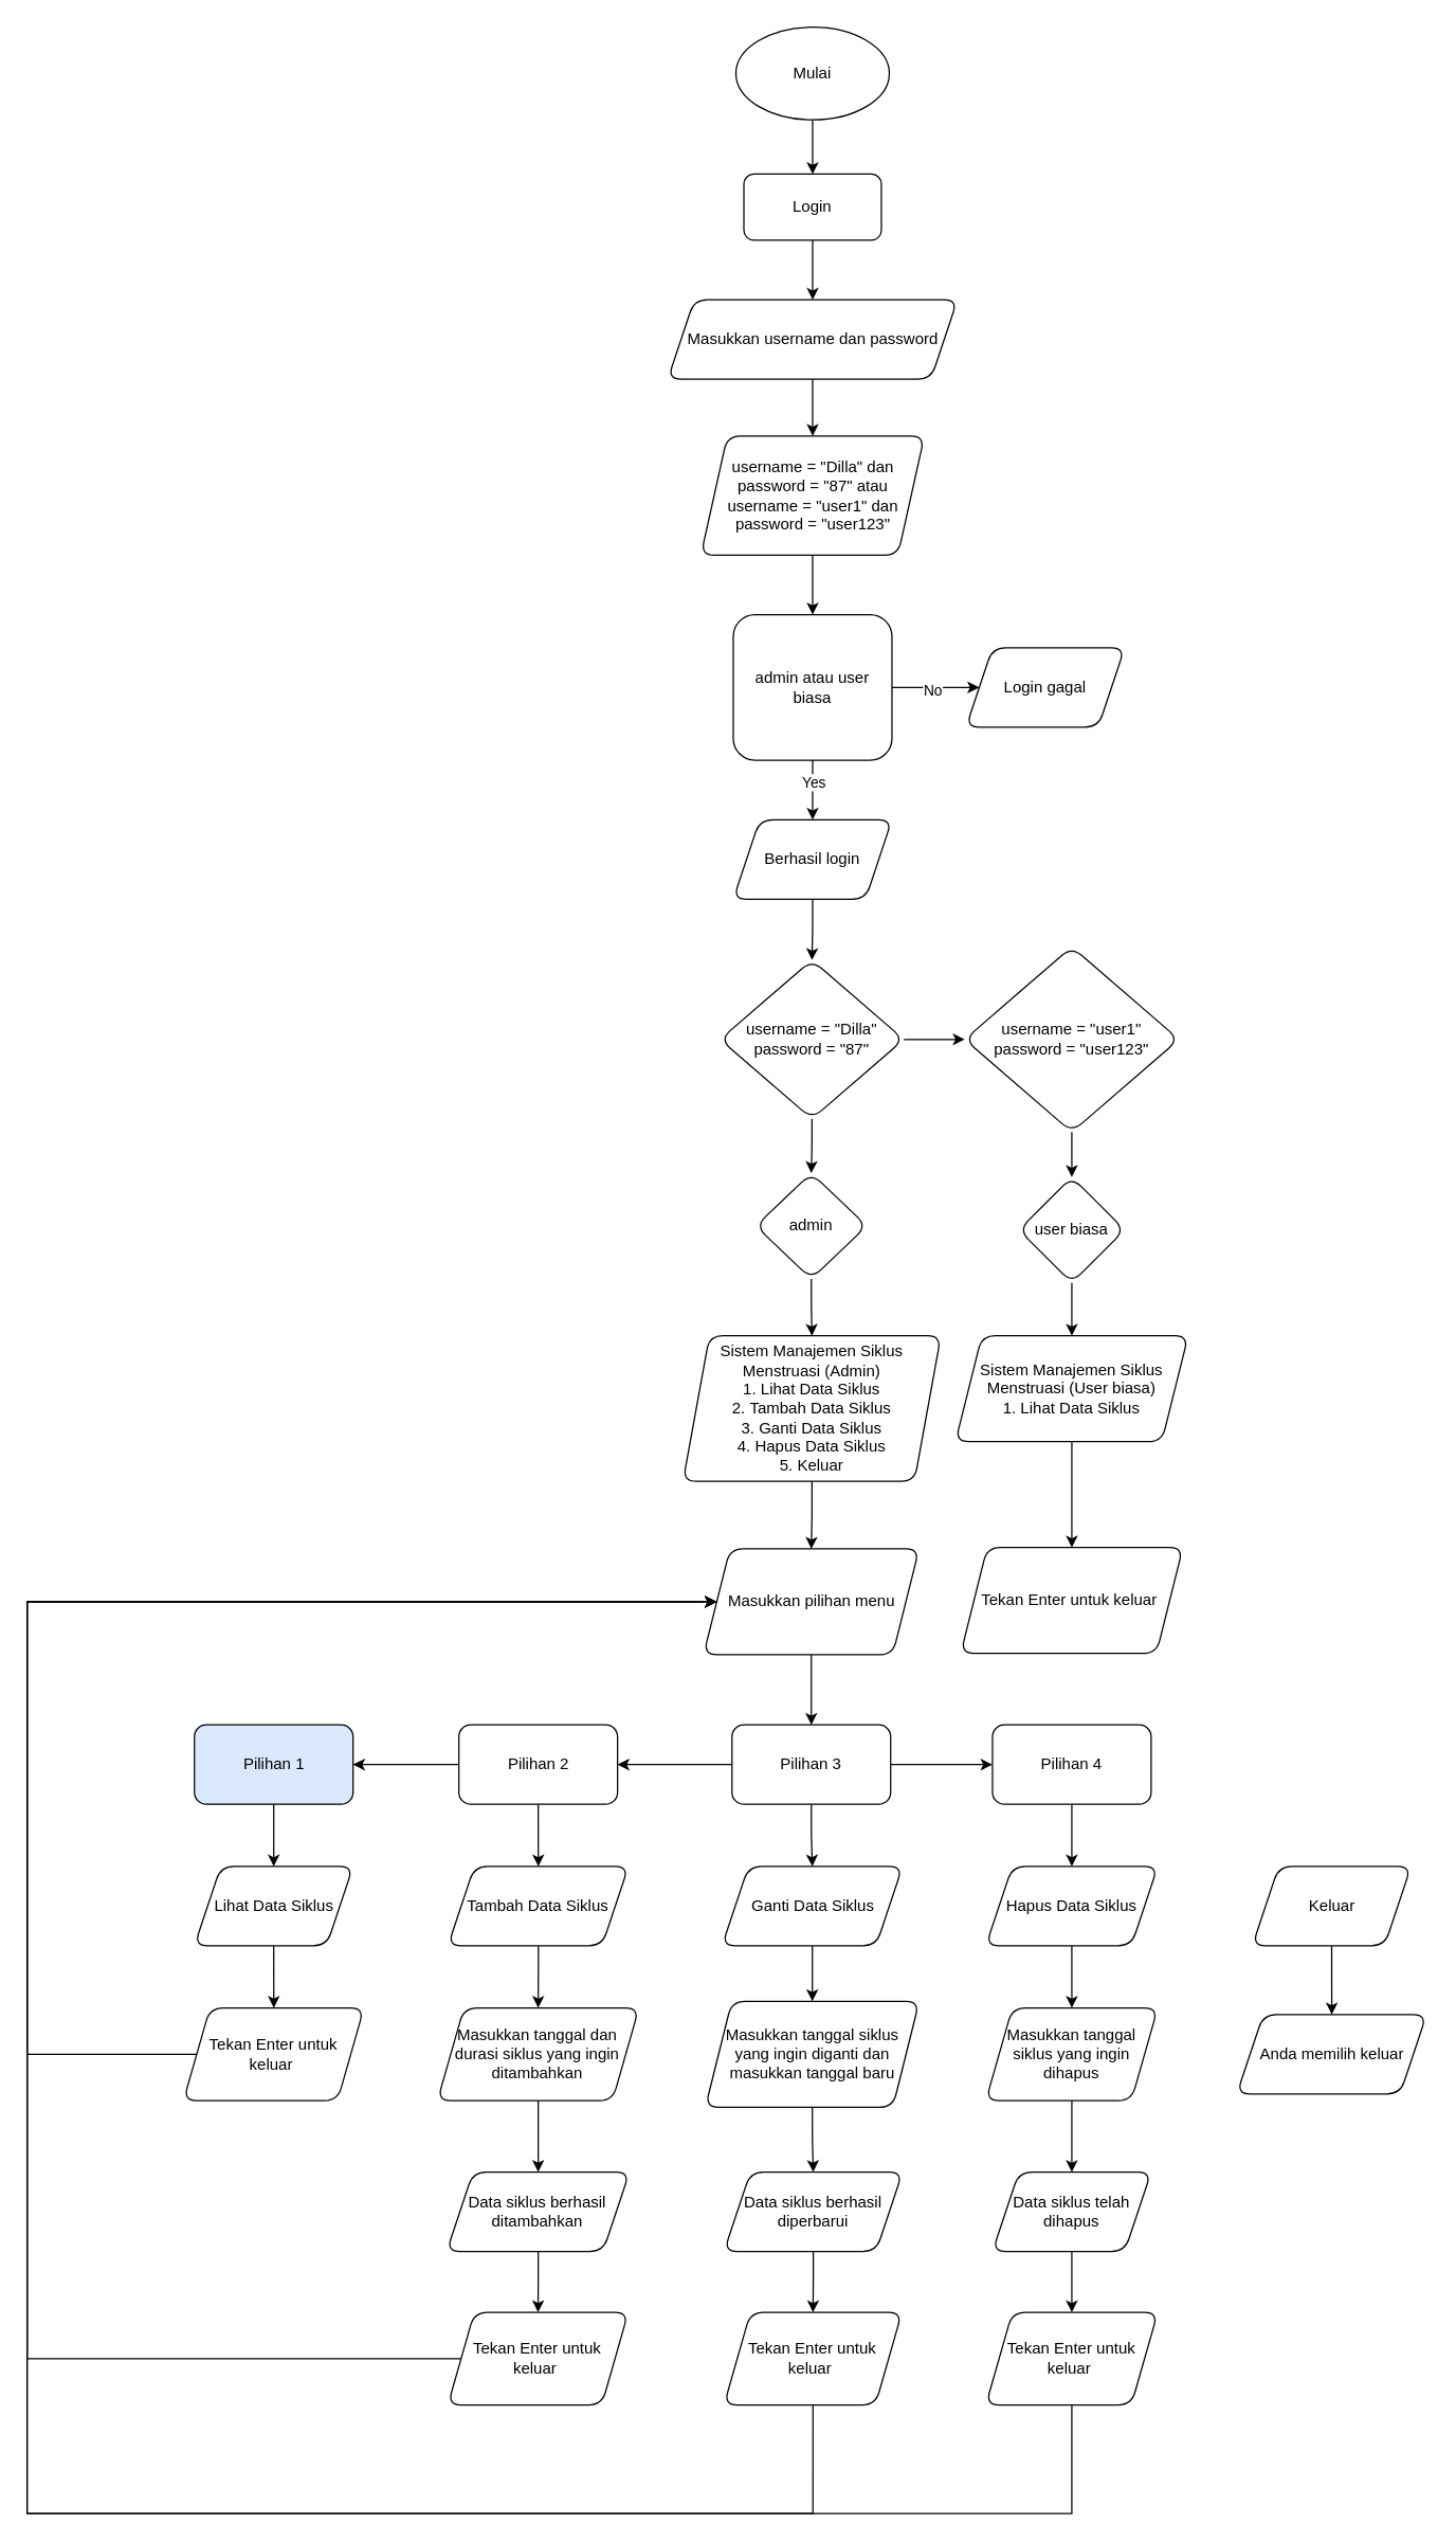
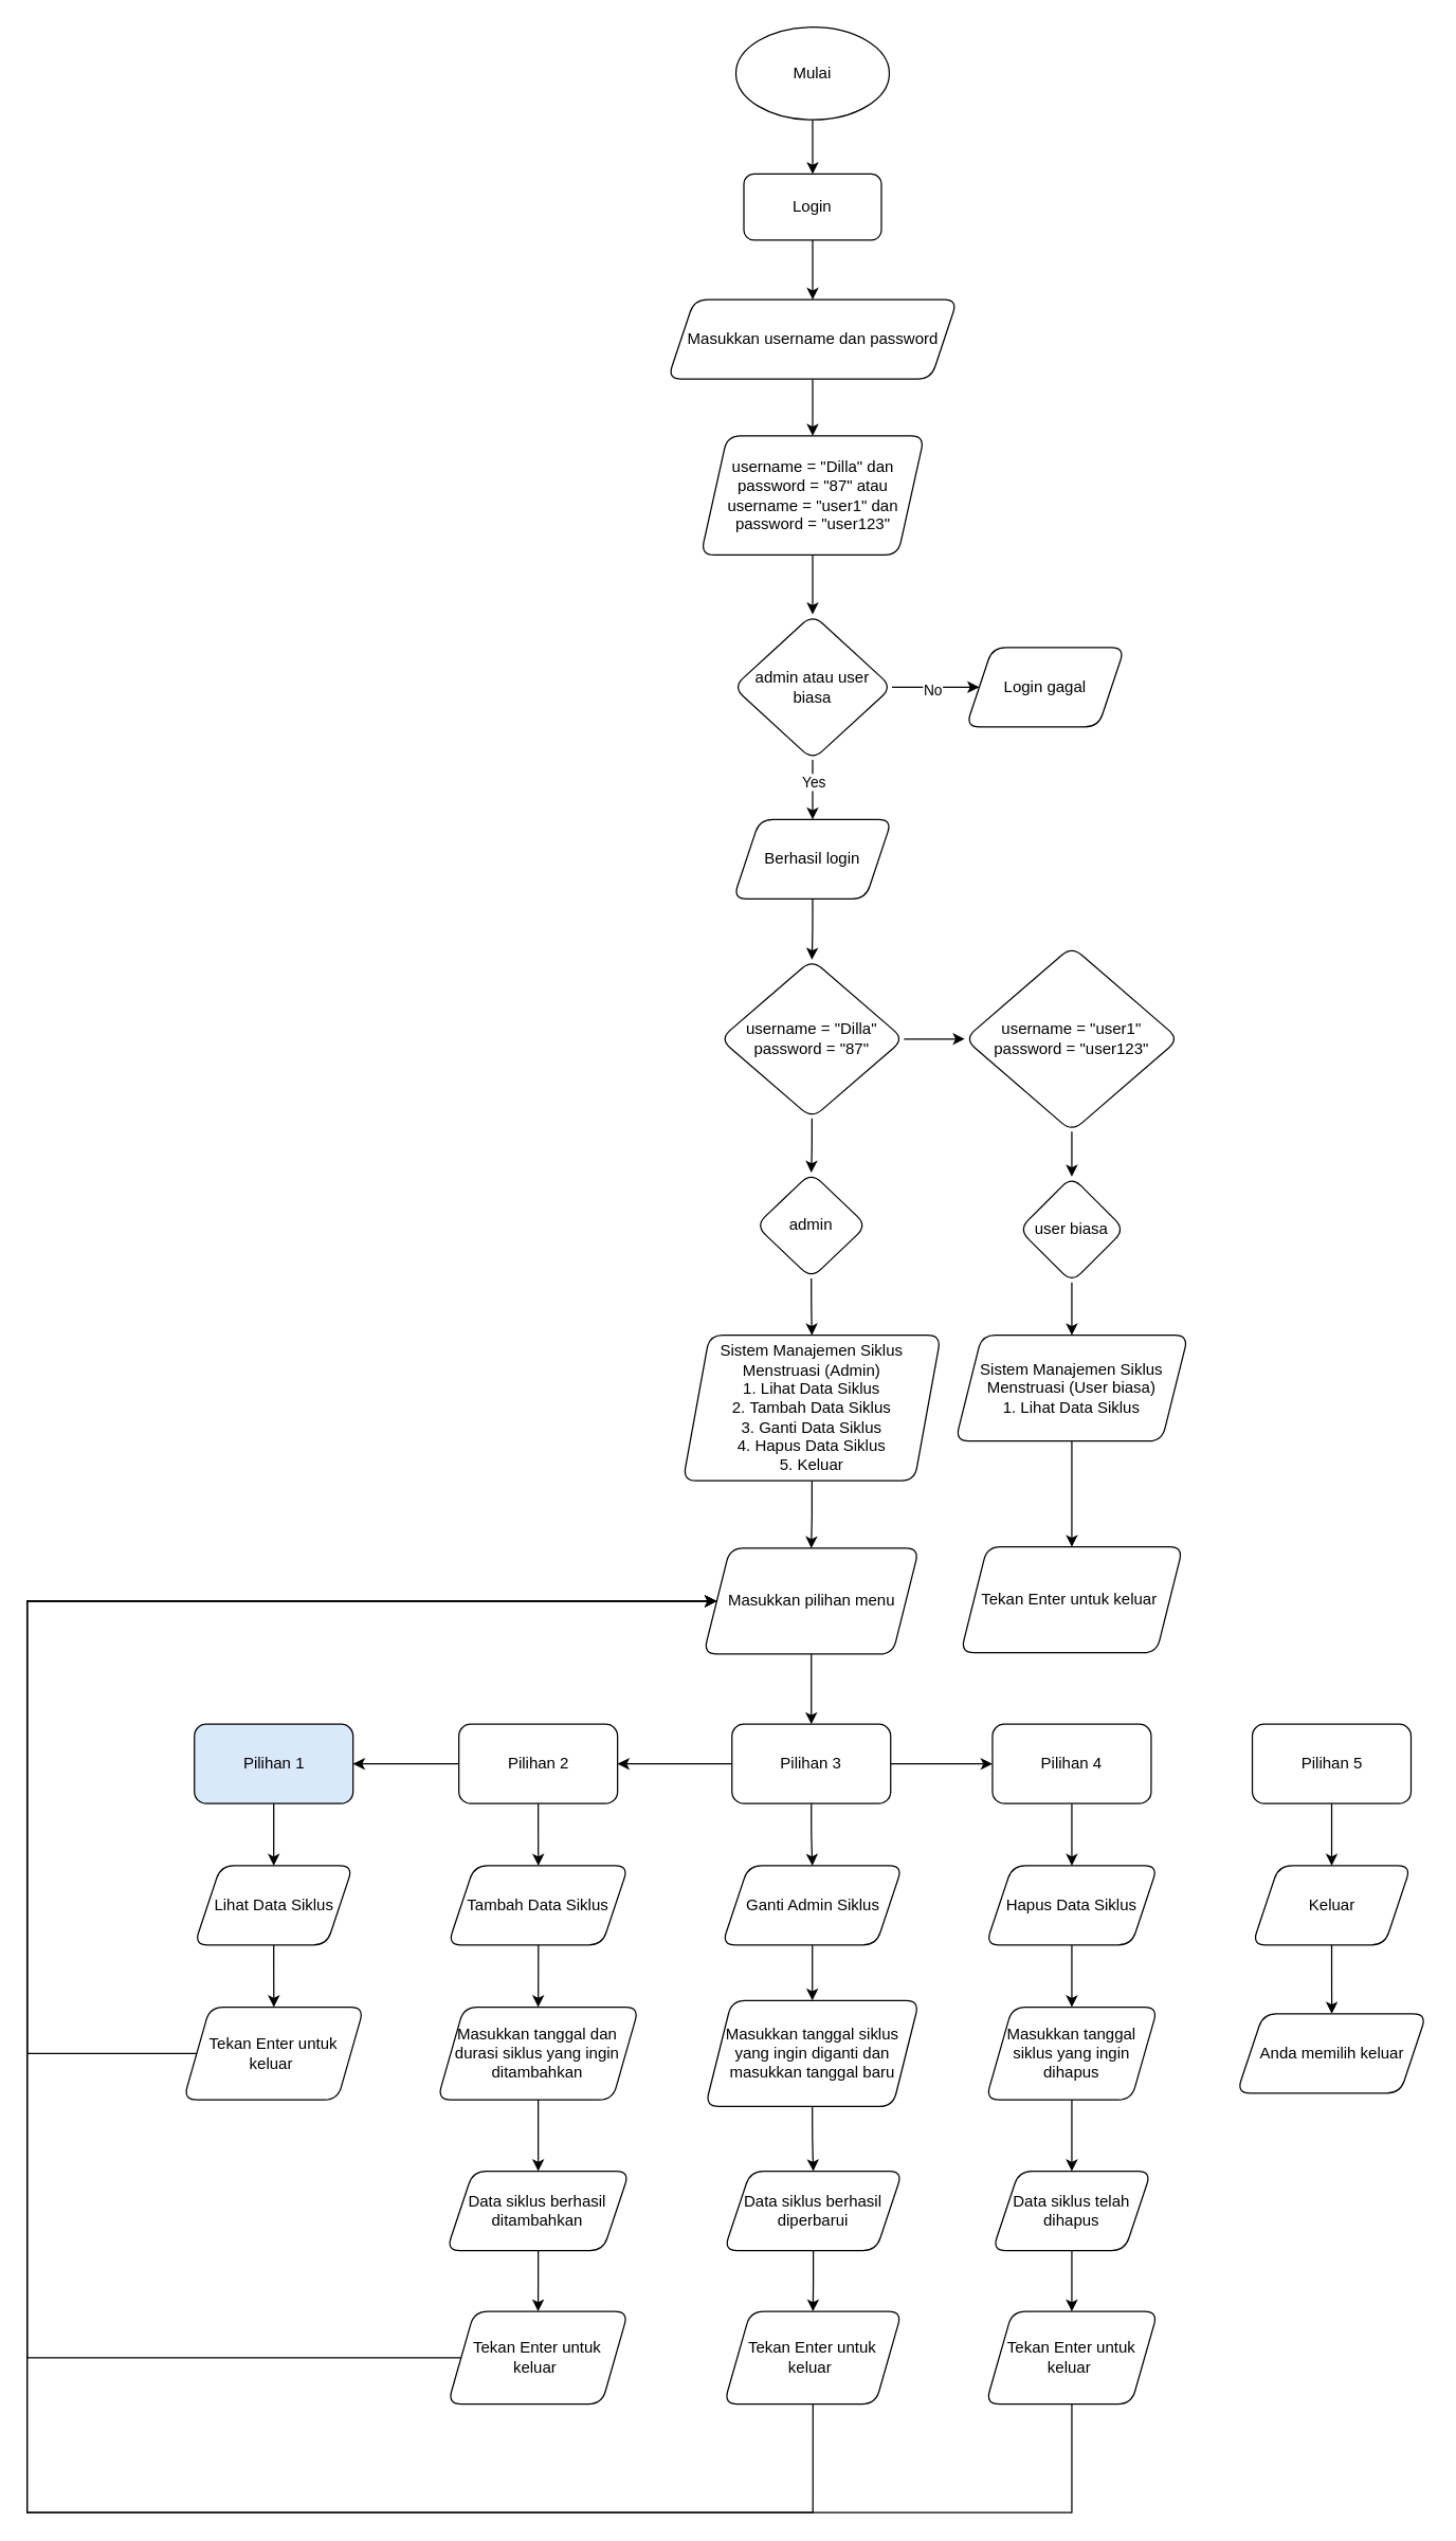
- <mxCell id="10" value="admin atau user biasa" style="whiteSpace=wrap;html=1;labelBackgroundColor=none;rounded=1;" parent="1" vertex="1"><mxGeometry x="554" y="464" width="120" height="110" as="geometry" /></mxCell>
+ <mxCell id="10" value="admin atau user biasa" style="rhombus;whiteSpace=wrap;html=1;labelBackgroundColor=none;rounded=1;" parent="1" vertex="1"><mxGeometry x="554" y="464" width="120" height="110" as="geometry" /></mxCell>
+ <mxCell id="32" value="Pilihan 5" style="whiteSpace=wrap;html=1;labelBackgroundColor=none;rounded=1;" parent="1" vertex="1"><mxGeometry x="946.5" y="1303.005" width="120" height="60" as="geometry" /></mxCell>
+ <mxCell id="31" value="" style="edgeStyle=orthogonalEdgeStyle;rounded=1;orthogonalLoop=1;jettySize=auto;html=1;labelBackgroundColor=none;fontColor=default;" parent="1" source="32" target="42" edge="1"><mxGeometry relative="1" as="geometry" /></mxCell>
- <mxCell id="38" value="Ganti Data Siklus" style="shape=parallelogram;perimeter=parallelogramPerimeter;whiteSpace=wrap;html=1;fixedSize=1;labelBackgroundColor=none;rounded=1;" parent="1" vertex="1"><mxGeometry x="545.5" y="1410" width="136.5" height="60" as="geometry" /></mxCell>
+ <mxCell id="38" value="Ganti Admin Siklus" style="shape=parallelogram;perimeter=parallelogramPerimeter;whiteSpace=wrap;html=1;fixedSize=1;labelBackgroundColor=none;rounded=1;" parent="1" vertex="1"><mxGeometry x="545.5" y="1410" width="136.5" height="60" as="geometry" /></mxCell>
